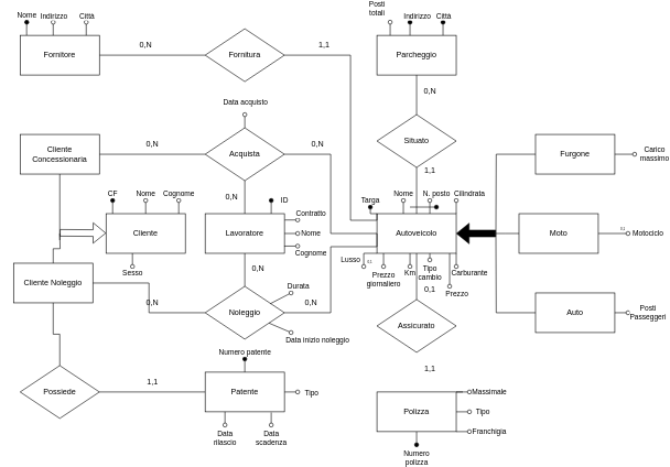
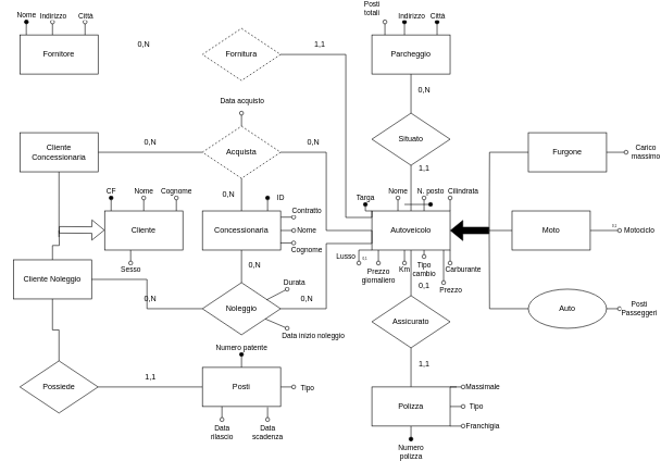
- <mxCell id="41" style="edgeStyle=orthogonalEdgeStyle;rounded=0;orthogonalLoop=1;jettySize=auto;html=1;entryX=0;entryY=0.5;entryDx=0;entryDy=0;endArrow=none;endFill=0;" parent="1" source="43" target="45" edge="1"><mxGeometry relative="1" as="geometry" /></mxCell>
- <mxCell id="45" value="Fornitura" style="rhombus;whiteSpace=wrap;html=1;" parent="1" vertex="1"><mxGeometry x="310" y="30" width="120" height="80" as="geometry" /></mxCell>
+ <mxCell id="45" value="Fornitura" style="rhombus;whiteSpace=wrap;html=1;dashed=1;" parent="1" vertex="1"><mxGeometry x="310" y="30" width="120" height="80" as="geometry" /></mxCell>
- <mxCell id="40" value="Acquista" style="rhombus;whiteSpace=wrap;html=1;" parent="1" vertex="1"><mxGeometry x="310" y="180" width="120" height="80" as="geometry" /></mxCell>
+ <mxCell id="40" value="Acquista" style="rhombus;whiteSpace=wrap;html=1;dashed=1;" parent="1" vertex="1"><mxGeometry x="310" y="180" width="120" height="80" as="geometry" /></mxCell>
- <mxCell id="19" value="Lavoratore" style="rounded=0;whiteSpace=wrap;html=1;" parent="1" vertex="1"><mxGeometry x="310" y="310" width="120" height="60" as="geometry" /></mxCell>
+ <mxCell id="19" value="Concessionaria" style="rounded=0;whiteSpace=wrap;html=1;" parent="1" vertex="1"><mxGeometry x="310" y="310" width="120" height="60" as="geometry" /></mxCell>
- <mxCell id="31" value="Auto" style="rounded=0;whiteSpace=wrap;html=1;" parent="1" vertex="1"><mxGeometry x="810" y="430" width="120" height="60" as="geometry" /></mxCell>
+ <mxCell id="31" value="Auto" style="ellipse;whiteSpace=wrap;html=1;" parent="1" vertex="1"><mxGeometry x="810" y="430" width="120" height="60" as="geometry" /></mxCell>
+ <mxCell id="23" value="" style="edgeStyle=orthogonalEdgeStyle;rounded=0;orthogonalLoop=1;jettySize=auto;html=1;endArrow=none;endFill=0;" parent="1" source="24" target="27" edge="1"><mxGeometry relative="1" as="geometry" /></mxCell>
- <mxCell id="11" value="Patente" style="rounded=0;whiteSpace=wrap;html=1;" parent="1" vertex="1"><mxGeometry x="310" y="550" width="120" height="60" as="geometry" /></mxCell>
+ <mxCell id="11" value="Posti" style="rounded=0;whiteSpace=wrap;html=1;" parent="1" vertex="1"><mxGeometry x="310" y="550" width="120" height="60" as="geometry" /></mxCell>
